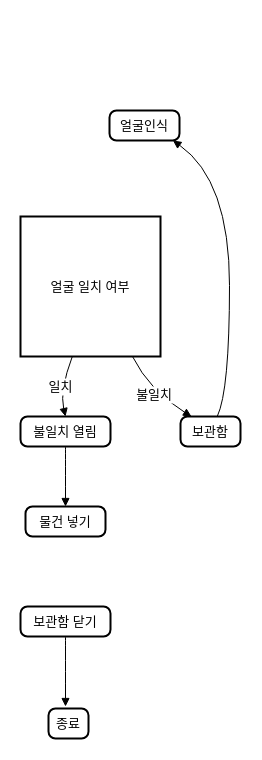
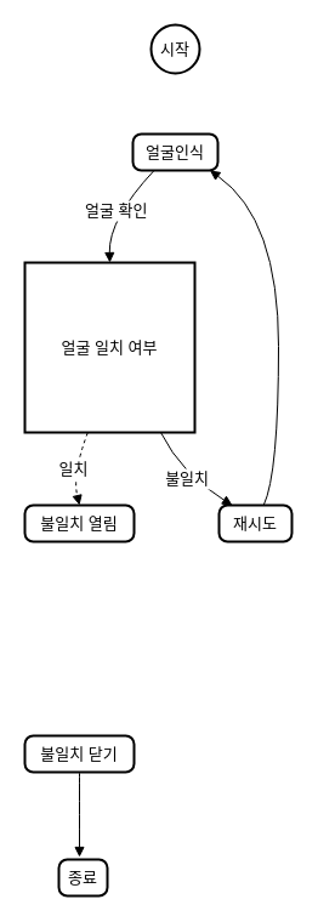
+ <mxCell id="2" value="시작" style="ellipse;aspect=fixed;strokeWidth=2;whiteSpace=wrap;fontSize=13;" vertex="1" parent="1"><mxGeometry x="124" y="20" width="40" height="40" as="geometry" /></mxCell>
+ <mxCell id="10" value="얼굴 확인" style="curved=1;startArrow=none;endArrow=block;exitX=0.26;exitY=0.98;entryX=0.5;entryY=0;fontSize=13;" edge="1" parent="1" source="3" target="4"><mxGeometry relative="1" as="geometry"><Array as="points"><mxPoint x="89" y="180" /></Array></mxGeometry></mxCell>
- <mxCell id="11" value="일치" style="curved=1;startArrow=none;endArrow=block;exitX=0.37;exitY=1;entryX=0.5;entryY=0.01;fontSize=13;" edge="1" parent="1" source="4" target="5"><mxGeometry relative="1" as="geometry"><Array as="points"><mxPoint x="59" y="390" /></Array></mxGeometry></mxCell>
+ <mxCell id="11" value="일치" style="curved=1;startArrow=none;endArrow=block;exitX=0.37;exitY=1;entryX=0.5;entryY=0.01;fontSize=13;dashed=1;" edge="1" parent="1" source="4" target="5"><mxGeometry relative="1" as="geometry"><Array as="points"><mxPoint x="59" y="390" /></Array></mxGeometry></mxCell>
- <mxCell id="6" value="보관함" style="rounded=1;absoluteArcSize=1;arcSize=14;whiteSpace=wrap;strokeWidth=2;fontSize=13;" vertex="1" parent="1"><mxGeometry x="180" y="416" width="60" height="30" as="geometry" /></mxCell>
+ <mxCell id="6" value="재시도" style="rounded=1;absoluteArcSize=1;arcSize=14;whiteSpace=wrap;strokeWidth=2;fontSize=13;" vertex="1" parent="1"><mxGeometry x="180" y="416" width="60" height="30" as="geometry" /></mxCell>
- <mxCell id="14" value="" style="curved=1;startArrow=none;endArrow=block;exitX=0.5;exitY=1;entryX=0.5;entryY=0;fontSize=13;" edge="1" parent="1" source="5" target="8"><mxGeometry relative="1" as="geometry"><Array as="points" /></mxGeometry></mxCell>
- <mxCell id="8" value="물건 넣기" style="rounded=1;absoluteArcSize=1;arcSize=14;whiteSpace=wrap;strokeWidth=2;fontSize=13;" vertex="1" parent="1"><mxGeometry x="25" y="506" width="80" height="30" as="geometry" /></mxCell>
- <mxCell id="9" value="보관함 닫기" style="rounded=1;absoluteArcSize=1;arcSize=14;whiteSpace=wrap;strokeWidth=2;fontSize=13;" vertex="1" parent="1"><mxGeometry x="20" y="606" width="90" height="30" as="geometry" /></mxCell>
+ <mxCell id="9" value="불일치 닫기" style="rounded=1;absoluteArcSize=1;arcSize=14;whiteSpace=wrap;strokeWidth=2;fontSize=13;" vertex="1" parent="1"><mxGeometry x="20" y="606" width="90" height="30" as="geometry" /></mxCell>
